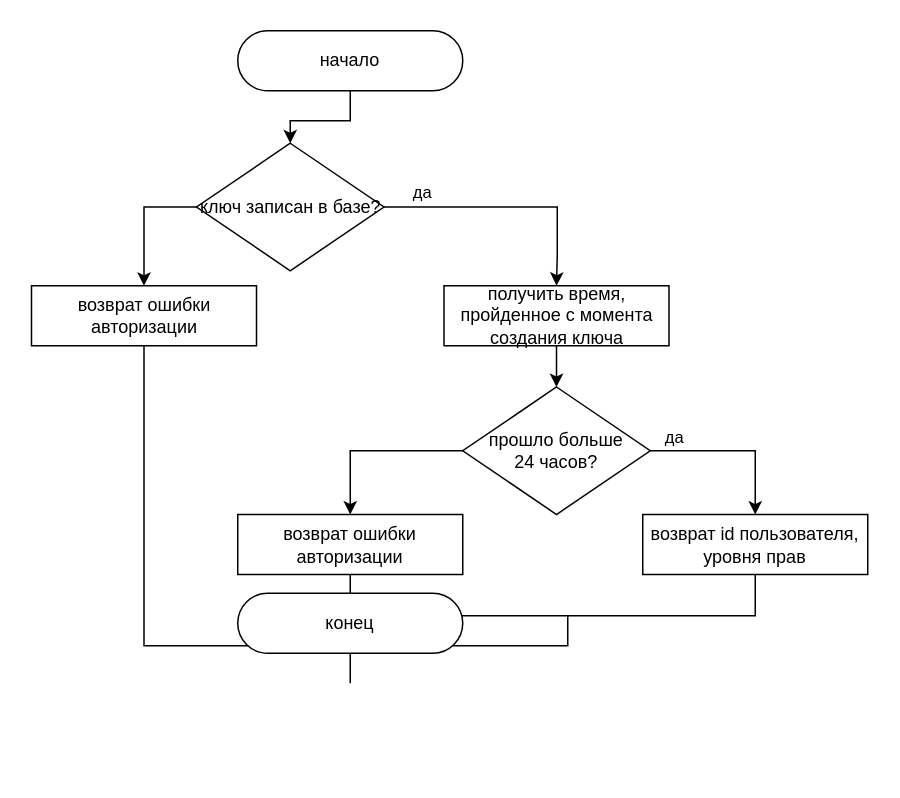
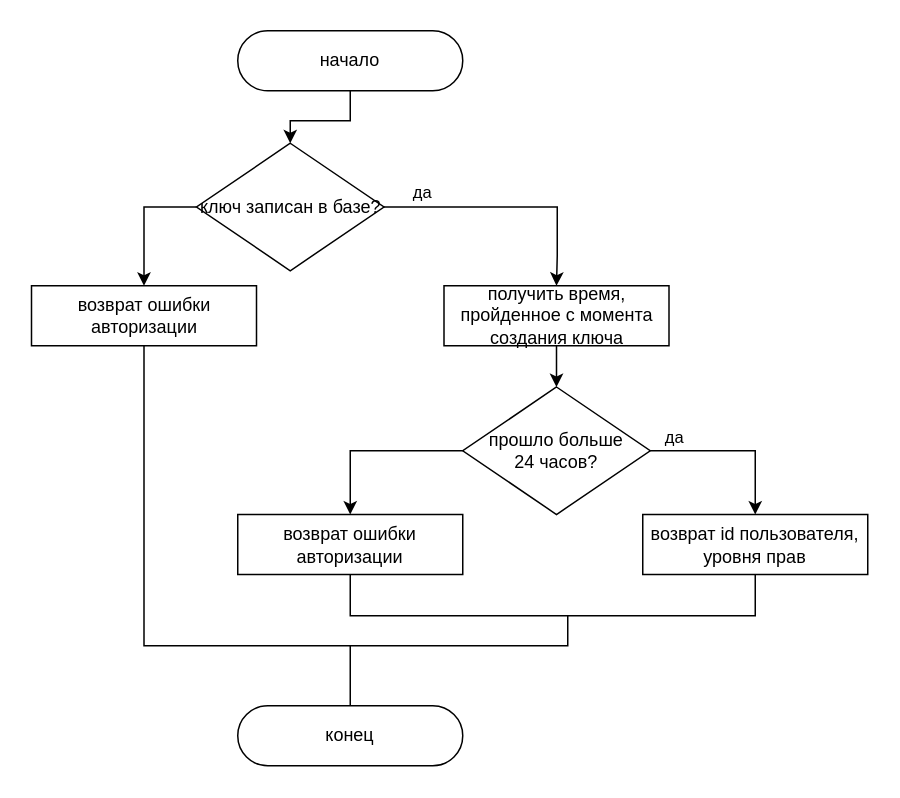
- <mxCell id="20" value="конец" style="rounded=1;whiteSpace=wrap;html=1;arcSize=50;" vertex="1" parent="1"><mxGeometry x="158" y="395" width="150" height="40" as="geometry" /></mxCell>
+ <mxCell id="20" value="конец" style="rounded=1;whiteSpace=wrap;html=1;arcSize=50;" vertex="1" parent="1"><mxGeometry x="158" y="470" width="150" height="40" as="geometry" /></mxCell>
